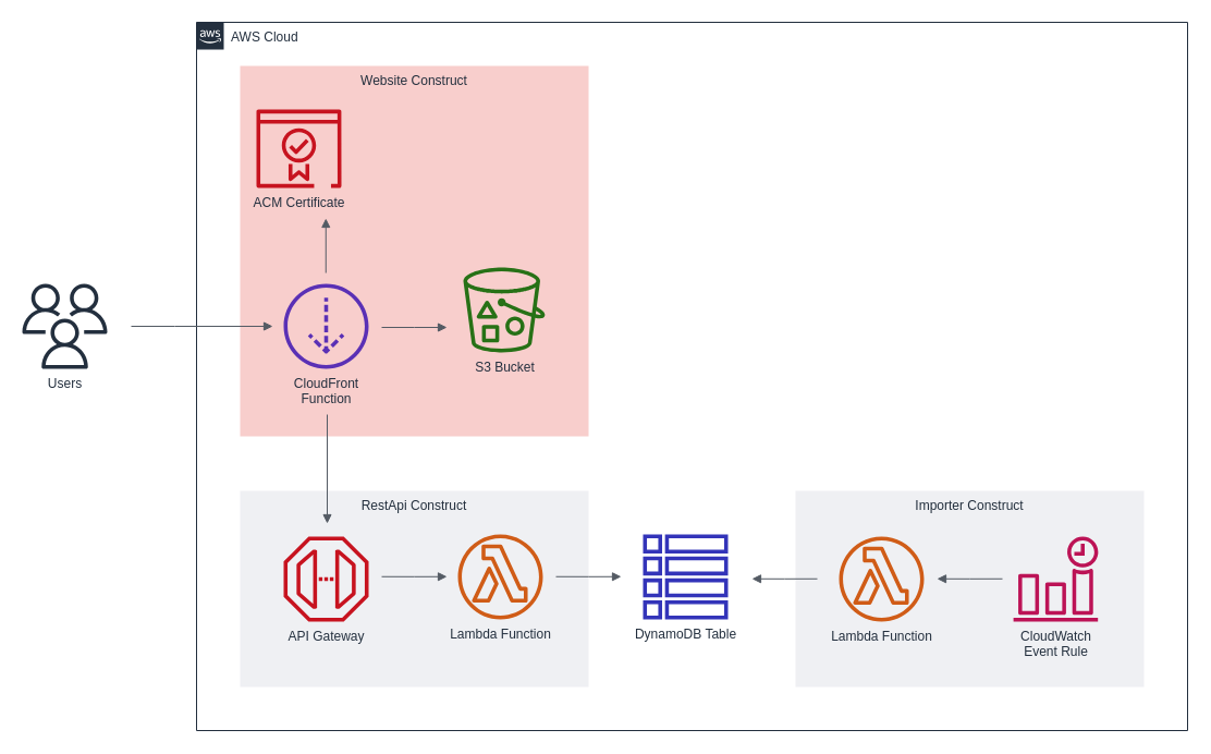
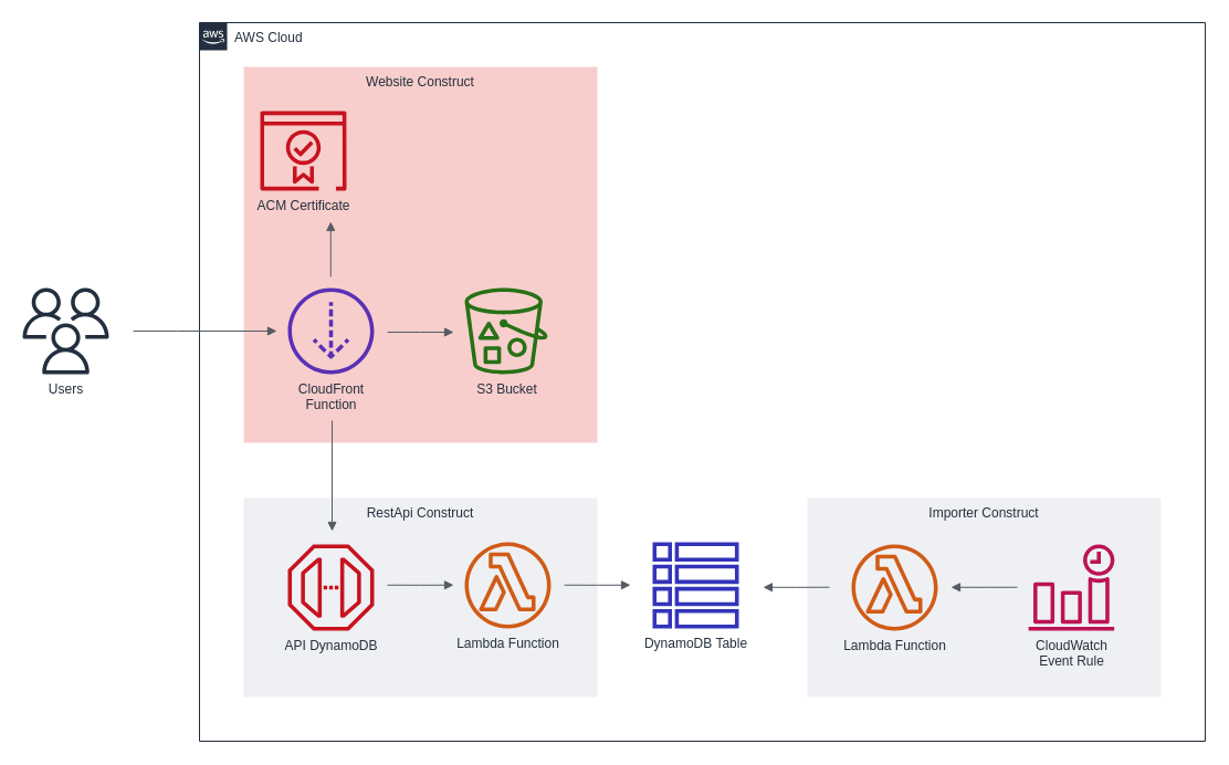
- <mxCell id="14" value="S3 Bucket" style="outlineConnect=0;fontColor=#232F3E;gradientColor=none;fillColor=#277116;strokeColor=none;dashed=0;verticalLabelPosition=bottom;verticalAlign=top;align=center;html=1;fontSize=12;fontStyle=0;aspect=fixed;pointerEvents=1;shape=mxgraph.aws4.bucket_with_objects;" vertex="1" parent="11"><mxGeometry x="205" y="185" width="75" height="78" as="geometry" /></mxCell>
+ <mxCell id="14" value="S3 Bucket" style="outlineConnect=0;fontColor=#232F3E;gradientColor=none;fillColor=#277116;strokeColor=none;dashed=0;verticalLabelPosition=bottom;verticalAlign=top;align=center;html=1;fontSize=12;fontStyle=0;aspect=fixed;pointerEvents=1;shape=mxgraph.aws4.bucket_with_objects;" vertex="1" parent="11"><mxGeometry x="200" y="200" width="75" height="78" as="geometry" /></mxCell>
- <mxCell id="8" value="API Gateway" style="outlineConnect=0;fontColor=#232F3E;gradientColor=none;fillColor=#C7131F;strokeColor=none;dashed=0;verticalLabelPosition=bottom;verticalAlign=top;align=center;html=1;fontSize=12;fontStyle=0;aspect=fixed;shape=mxgraph.aws4.endpoint;" vertex="1" parent="5"><mxGeometry x="40" y="42" width="78" height="78" as="geometry" /></mxCell>
+ <mxCell id="8" value="API DynamoDB" style="outlineConnect=0;fontColor=#232F3E;gradientColor=none;fillColor=#C7131F;strokeColor=none;dashed=0;verticalLabelPosition=bottom;verticalAlign=top;align=center;html=1;fontSize=12;fontStyle=0;aspect=fixed;shape=mxgraph.aws4.endpoint;" vertex="1" parent="5"><mxGeometry x="40" y="42" width="78" height="78" as="geometry" /></mxCell>
